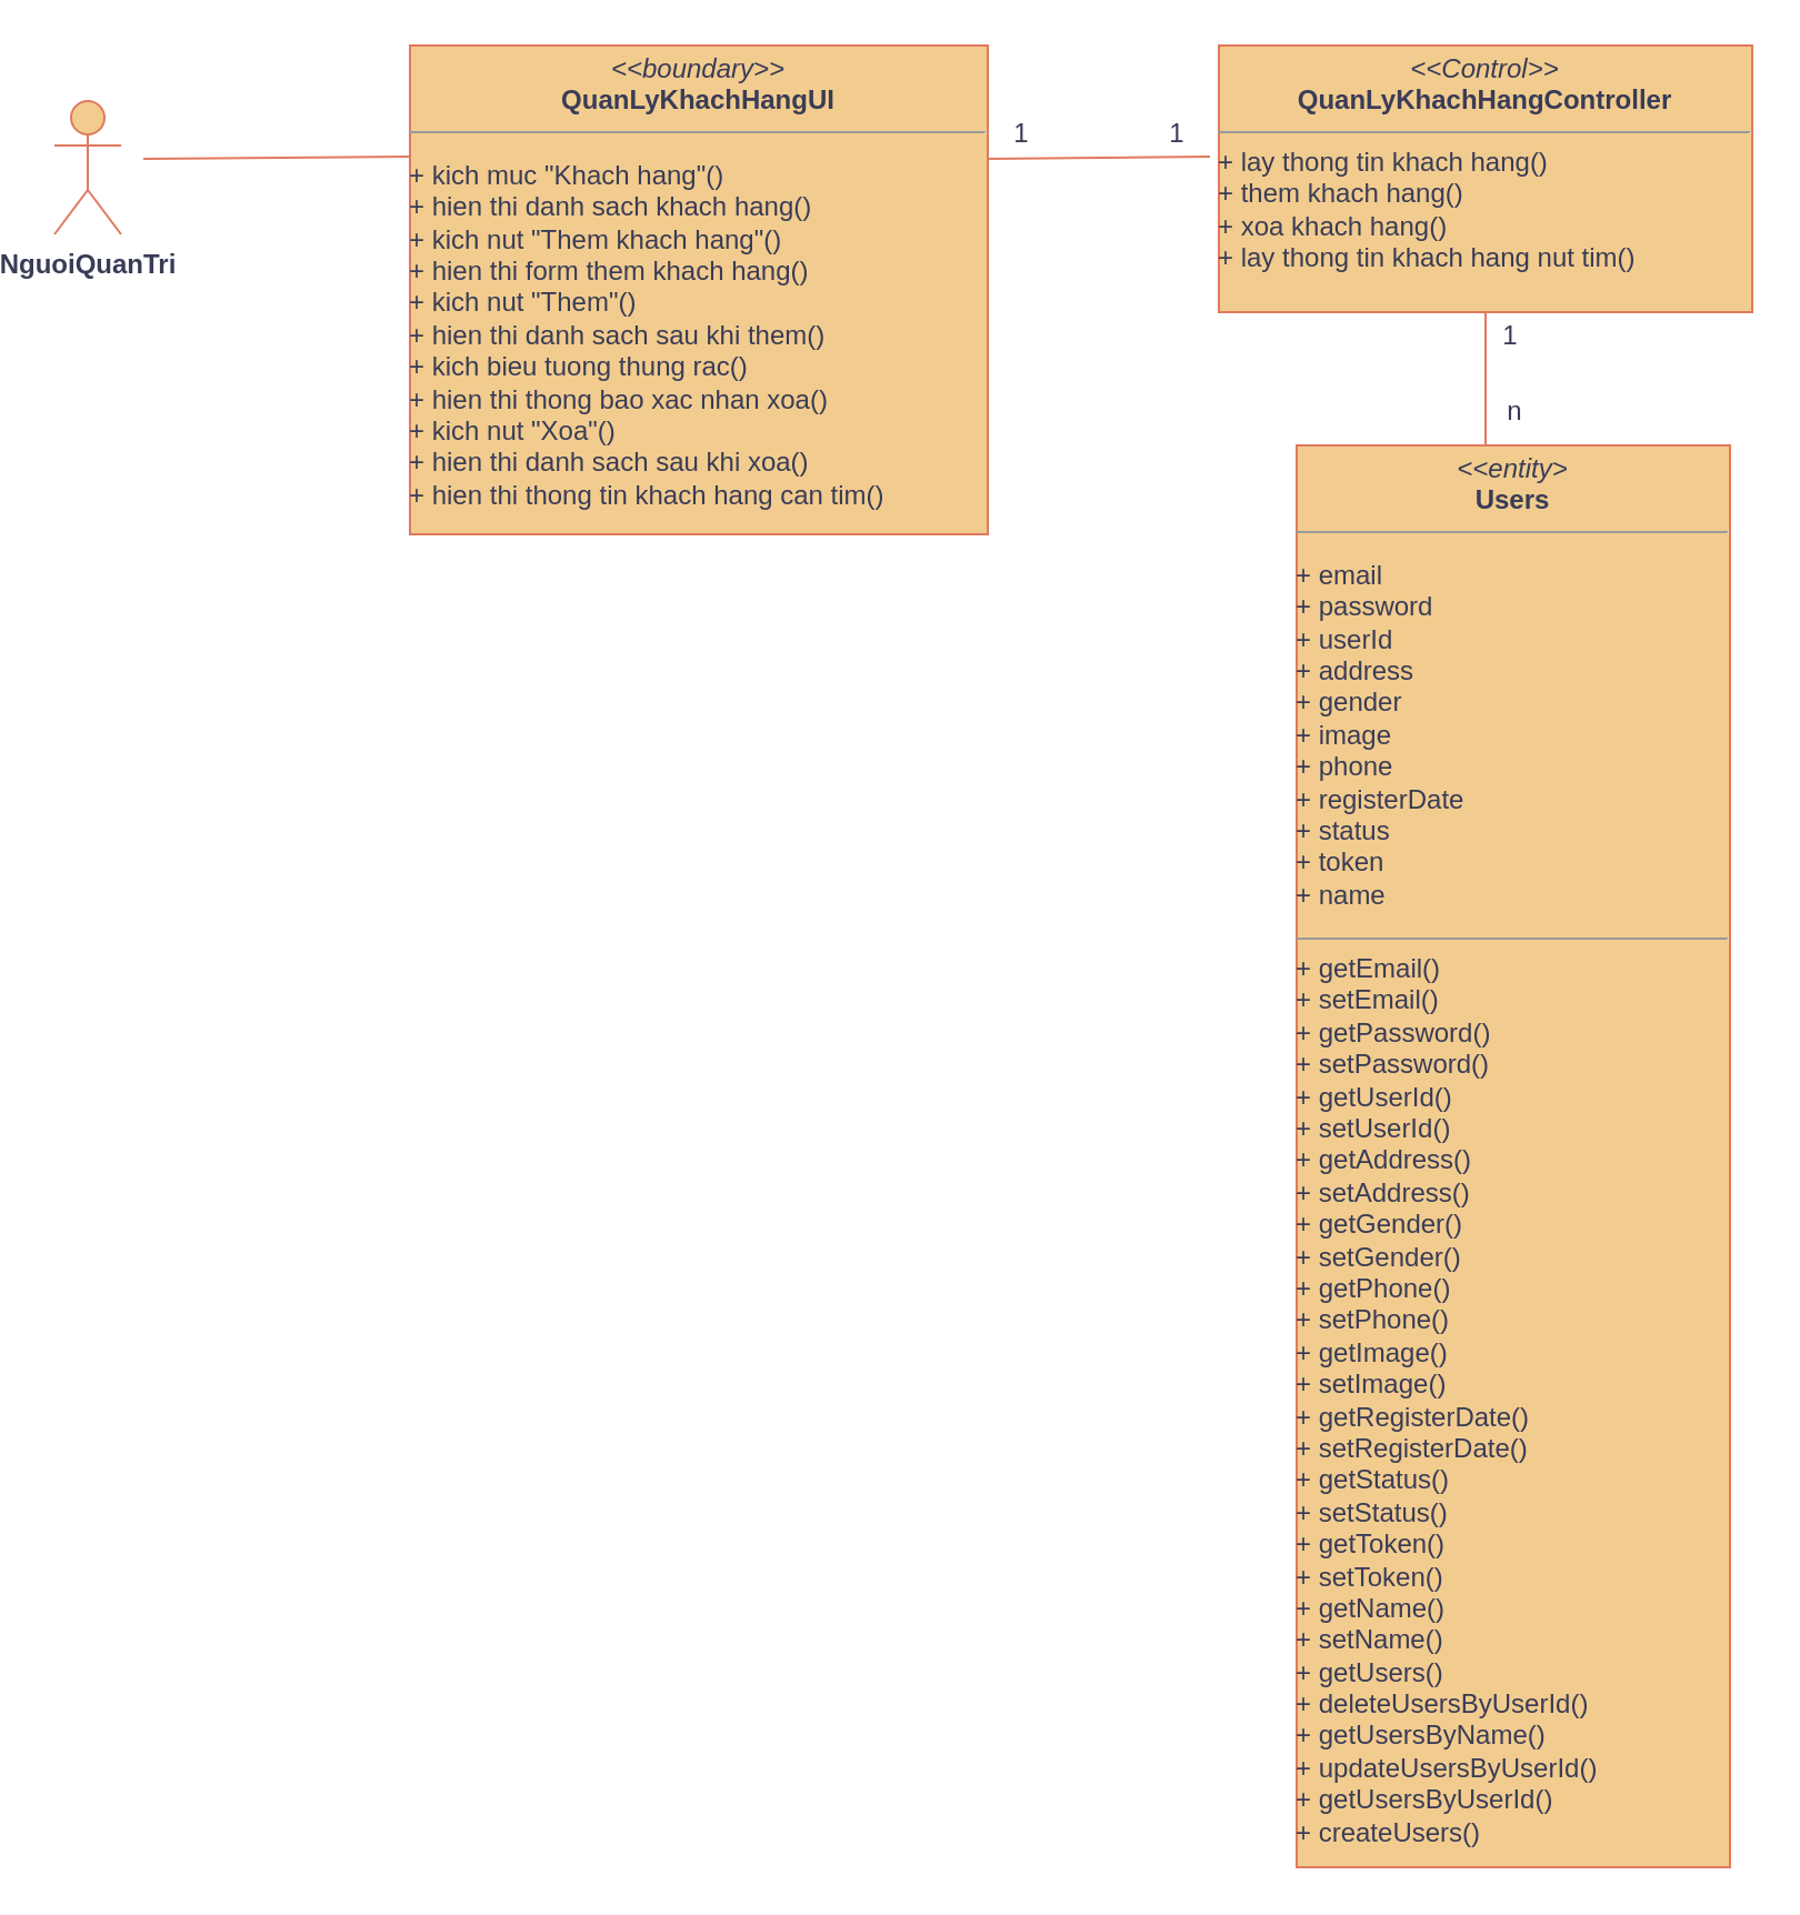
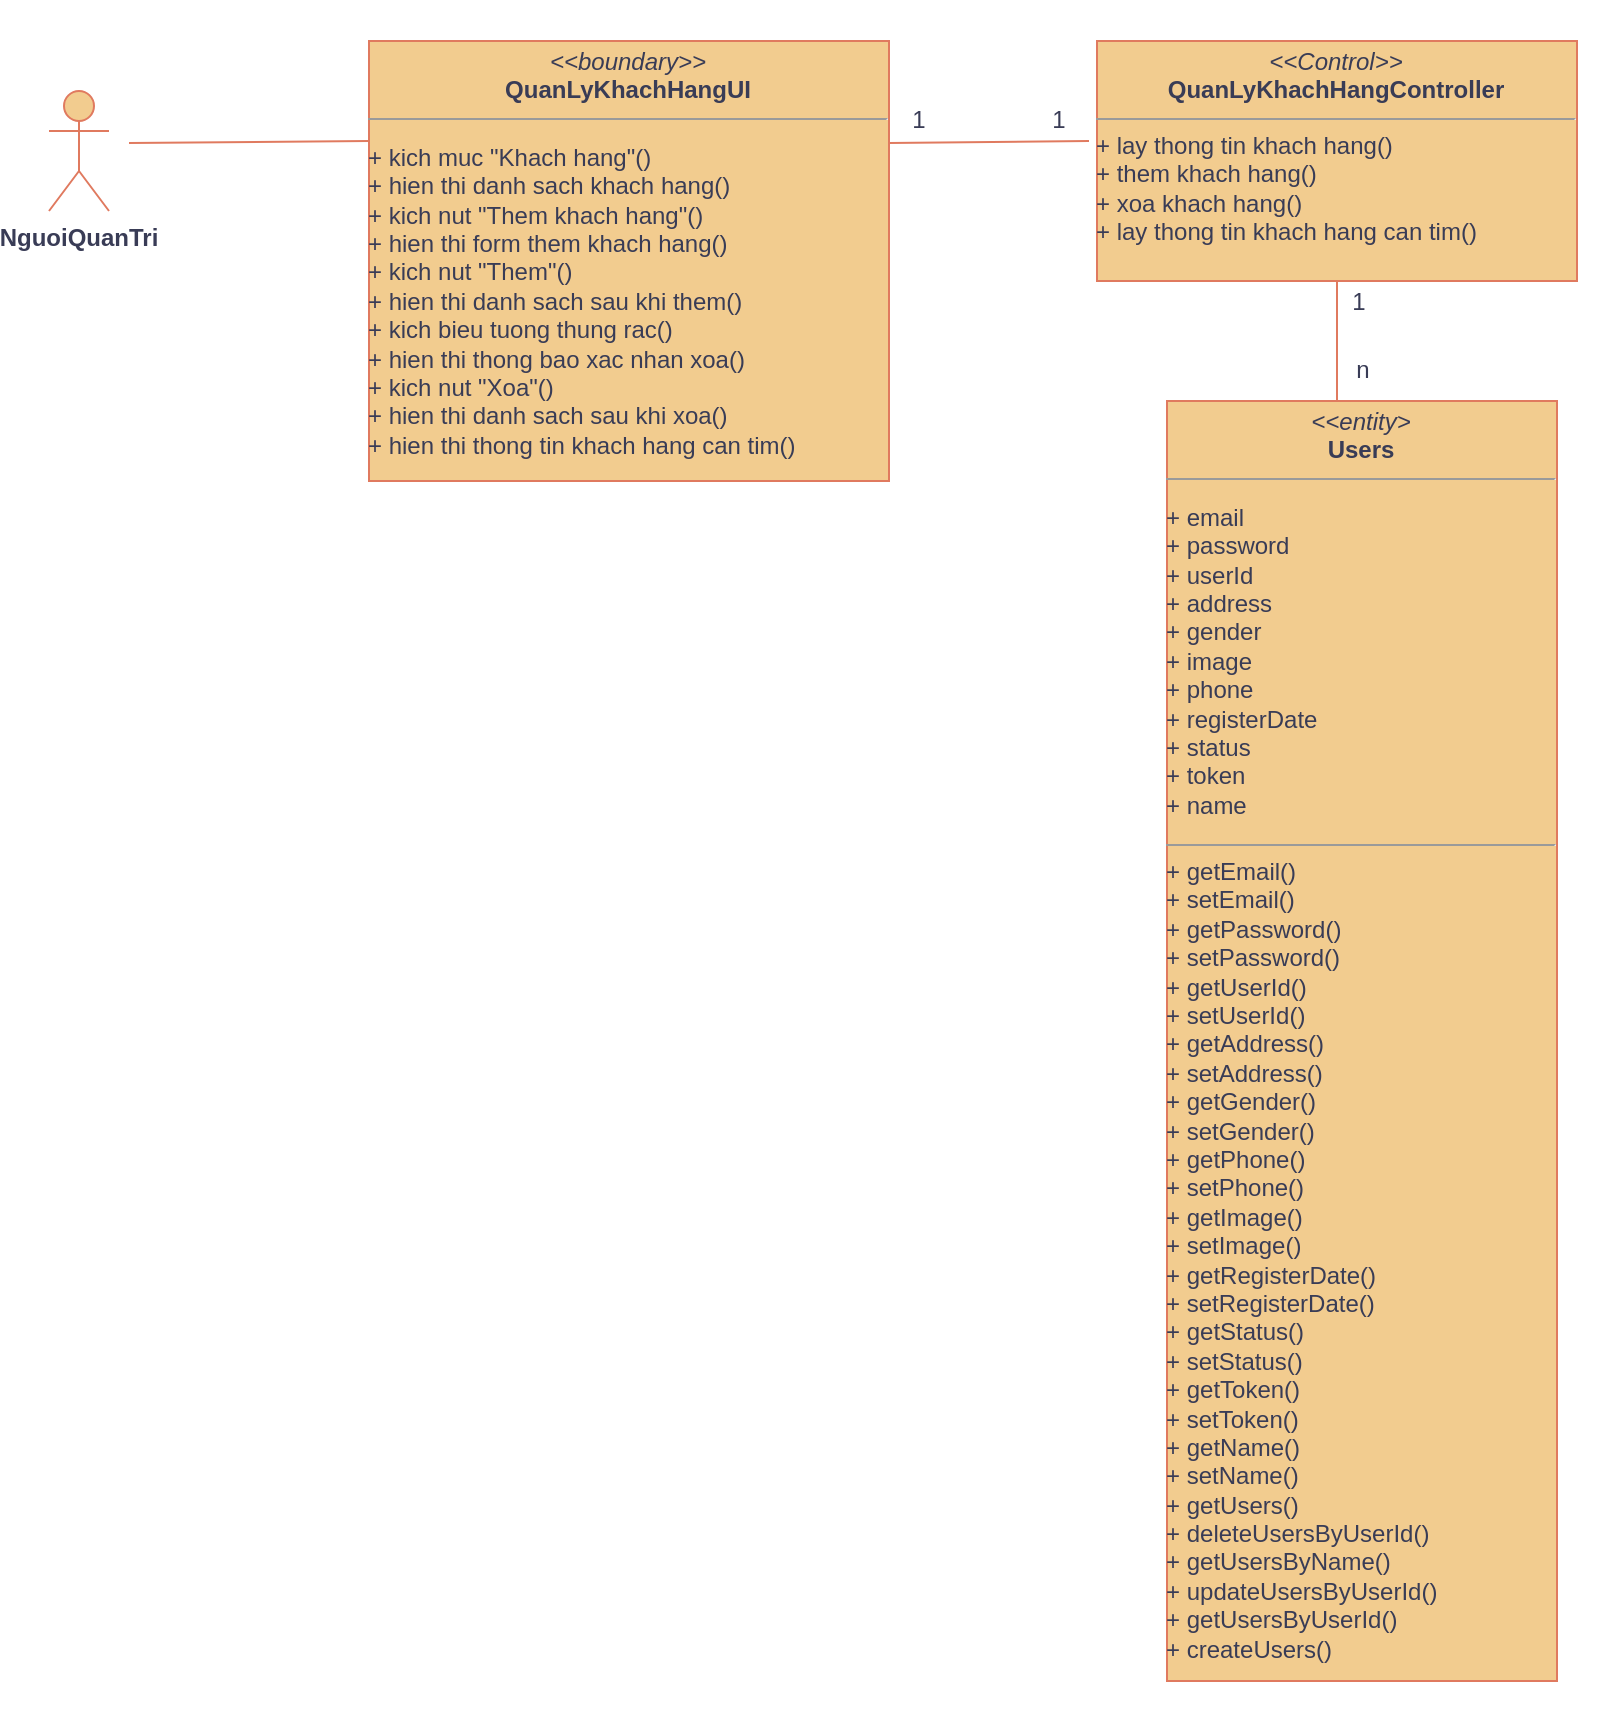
- <mxCell id="3" value="&lt;p style=&quot;margin:0px;margin-top:4px;text-align:center;&quot;&gt;&lt;i&gt;&amp;lt;&amp;lt;Control&amp;gt;&amp;gt;&lt;/i&gt;&lt;br&gt;&lt;b&gt;QuanLyKhachHang&lt;/b&gt;&lt;b&gt;Controller&lt;/b&gt;&lt;/p&gt;&lt;hr size=&quot;1&quot;&gt;&lt;div&gt;&lt;div&gt;+ lay thong tin khach hang()&lt;/div&gt;&lt;div&gt;+ them khach hang()&lt;/div&gt;&lt;div&gt;+ xoa khach hang()&lt;/div&gt;&lt;div&gt;+ lay thong tin khach hang nut tim()&lt;/div&gt;&lt;/div&gt;&lt;div&gt;&lt;p style=&quot;white-space: pre-wrap;&quot; dir=&quot;auto&quot;&gt;&lt;br&gt;&lt;/p&gt;&lt;p style=&quot;white-space: pre-wrap;&quot; dir=&quot;auto&quot;&gt;&lt;br&gt;&lt;/p&gt;&lt;/div&gt;" style="verticalAlign=top;align=left;overflow=fill;fontSize=12;fontFamily=Helvetica;html=1;rounded=0;shadow=0;comic=0;labelBackgroundColor=none;strokeWidth=1;fillColor=#F2CC8F;strokeColor=#E07A5F;fontColor=#393C56;" vertex="1" parent="1"><mxGeometry x="544" y="20" width="240" height="120" as="geometry" /></mxCell>
+ <mxCell id="3" value="&lt;p style=&quot;margin:0px;margin-top:4px;text-align:center;&quot;&gt;&lt;i&gt;&amp;lt;&amp;lt;Control&amp;gt;&amp;gt;&lt;/i&gt;&lt;br&gt;&lt;b&gt;QuanLyKhachHang&lt;/b&gt;&lt;b&gt;Controller&lt;/b&gt;&lt;/p&gt;&lt;hr size=&quot;1&quot;&gt;&lt;div&gt;&lt;div&gt;+ lay thong tin khach hang()&lt;/div&gt;&lt;div&gt;+ them khach hang()&lt;/div&gt;&lt;div&gt;+ xoa khach hang()&lt;/div&gt;&lt;div&gt;+ lay thong tin khach hang can tim()&lt;/div&gt;&lt;/div&gt;&lt;div&gt;&lt;p style=&quot;white-space: pre-wrap;&quot; dir=&quot;auto&quot;&gt;&lt;br&gt;&lt;/p&gt;&lt;p style=&quot;white-space: pre-wrap;&quot; dir=&quot;auto&quot;&gt;&lt;br&gt;&lt;/p&gt;&lt;/div&gt;" style="verticalAlign=top;align=left;overflow=fill;fontSize=12;fontFamily=Helvetica;html=1;rounded=0;shadow=0;comic=0;labelBackgroundColor=none;strokeWidth=1;fillColor=#F2CC8F;strokeColor=#E07A5F;fontColor=#393C56;" vertex="1" parent="1"><mxGeometry x="544" y="20" width="240" height="120" as="geometry" /></mxCell>
